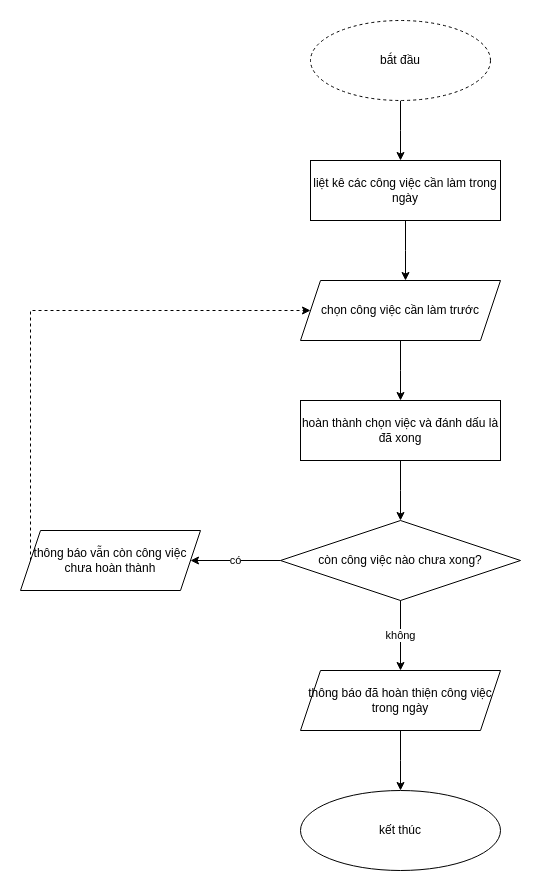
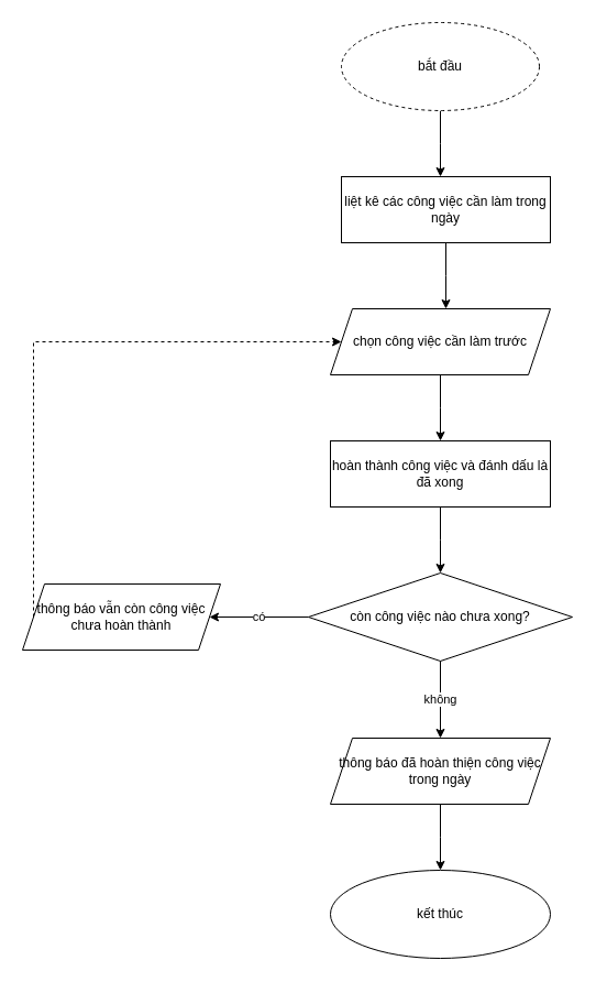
- <mxCell id="9" value="hoàn thành chọn việc và đánh dấu là đã xong" style="rounded=0;whiteSpace=wrap;html=1;" vertex="1" parent="1"><mxGeometry x="300" y="400" width="200" height="60" as="geometry" /></mxCell>
+ <mxCell id="9" value="hoàn thành công việc và đánh dấu là đã xong" style="rounded=0;whiteSpace=wrap;html=1;" vertex="1" parent="1"><mxGeometry x="300" y="400" width="200" height="60" as="geometry" /></mxCell>
